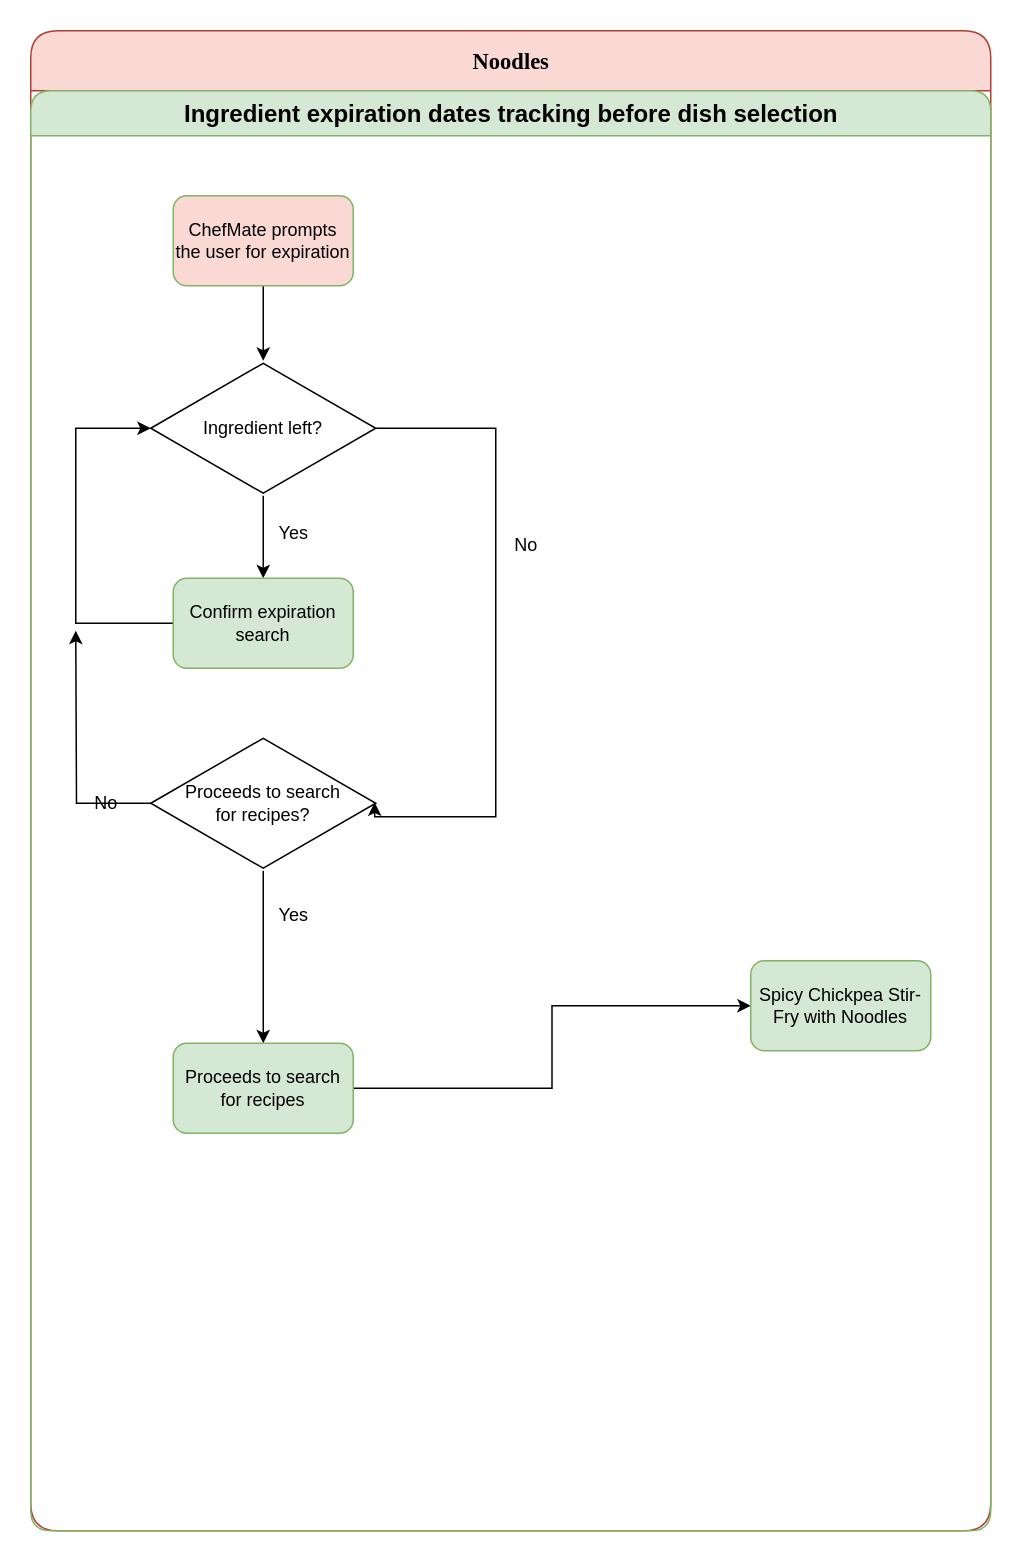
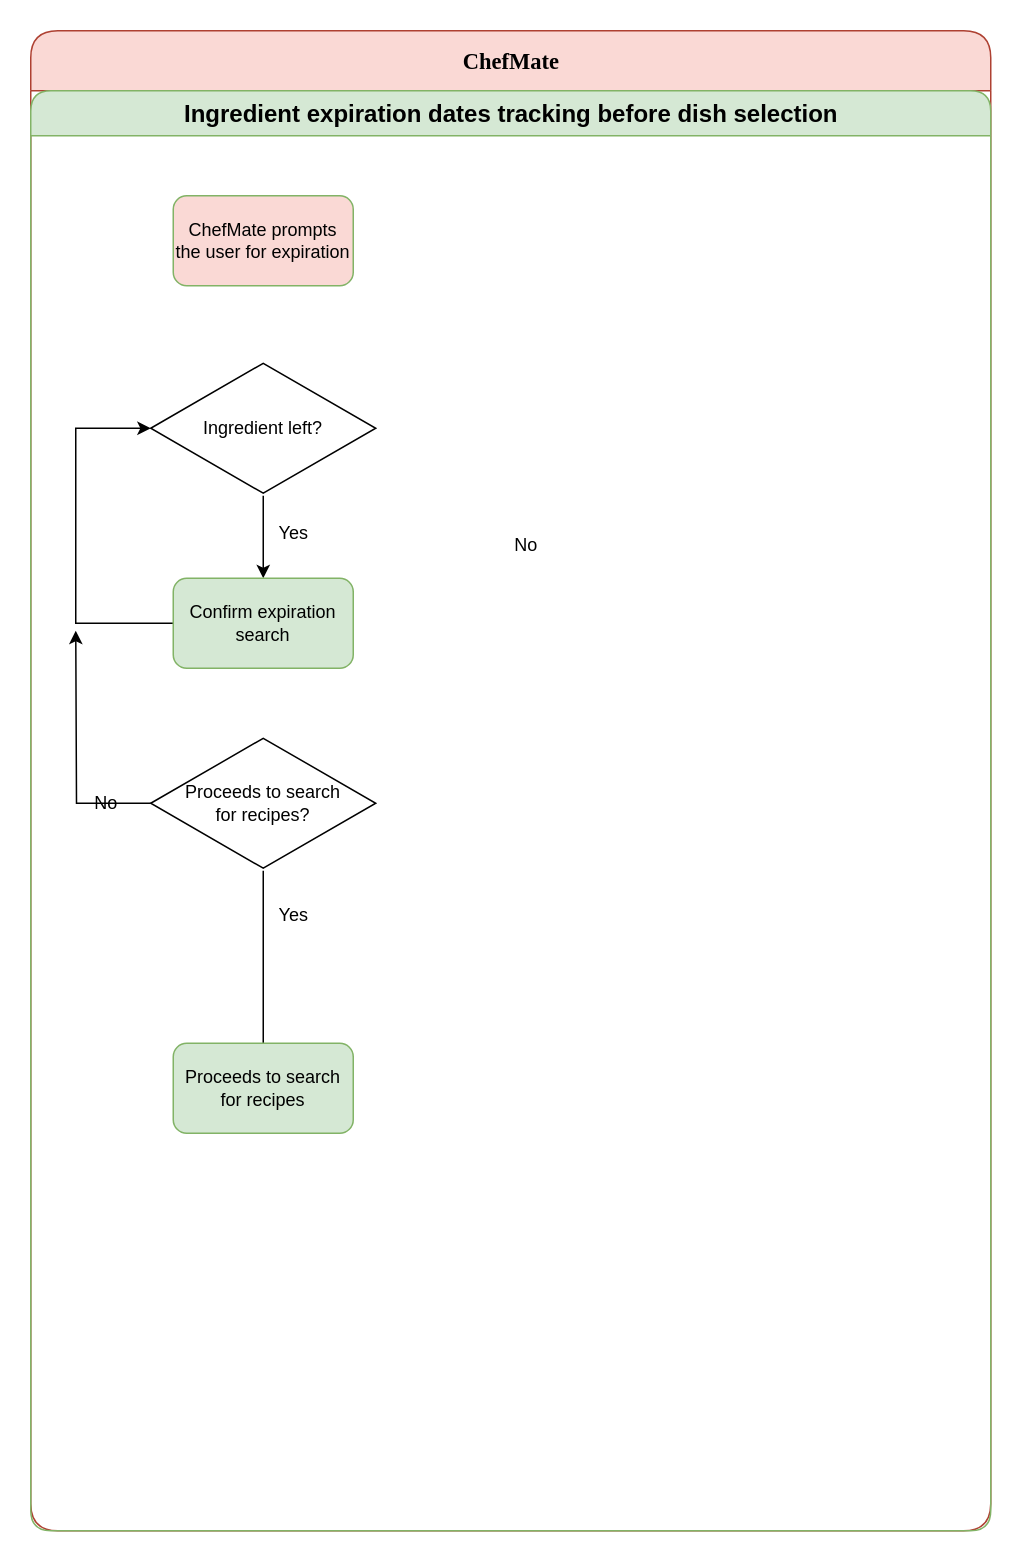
- <mxCell id="2" value="&lt;font style=&quot;font-size: 15px;&quot;&gt;Noodles&lt;/font&gt;" style="swimlane;html=1;childLayout=stackLayout;startSize=40;rounded=1;shadow=0;comic=0;labelBackgroundColor=none;strokeWidth=1;fontFamily=Verdana;fontSize=12;align=center;fillColor=#fad9d5;strokeColor=#ae4132;" parent="1" vertex="1"><mxGeometry x="20" y="20" width="640" height="1000" as="geometry" /></mxCell>
+ <mxCell id="2" value="&lt;font style=&quot;font-size: 15px;&quot;&gt;ChefMate&lt;/font&gt;" style="swimlane;html=1;childLayout=stackLayout;startSize=40;rounded=1;shadow=0;comic=0;labelBackgroundColor=none;strokeWidth=1;fontFamily=Verdana;fontSize=12;align=center;fillColor=#fad9d5;strokeColor=#ae4132;" parent="1" vertex="1"><mxGeometry x="20" y="20" width="640" height="1000" as="geometry" /></mxCell>
- <mxCell id="4" style="edgeStyle=orthogonalEdgeStyle;rounded=0;orthogonalLoop=1;jettySize=auto;html=1;" parent="3" source="9" target="10" edge="1"><mxGeometry relative="1" as="geometry" /></mxCell>
- <mxCell id="6" style="edgeStyle=orthogonalEdgeStyle;rounded=0;orthogonalLoop=1;jettySize=auto;html=1;entryX=0.995;entryY=0.494;entryDx=0;entryDy=0;entryPerimeter=0;" parent="3" source="10" target="16" edge="1"><mxGeometry relative="1" as="geometry"><mxPoint x="310.0" y="520" as="targetPoint" /><Array as="points"><mxPoint x="310" y="225" /><mxPoint x="310" y="484" /></Array></mxGeometry></mxCell>
- <mxCell id="17" value="Spicy Chickpea Stir-Fry with Noodles" style="whiteSpace=wrap;html=1;fillColor=#d5e8d4;strokeColor=#82b366;rounded=1;" parent="3" vertex="1"><mxGeometry x="480" y="580" width="120" height="60" as="geometry" /></mxCell>
- <mxCell id="8" style="edgeStyle=orthogonalEdgeStyle;rounded=0;orthogonalLoop=1;jettySize=auto;html=1;" parent="3" source="16" target="11" edge="1"><mxGeometry relative="1" as="geometry" /></mxCell>
+ <mxCell id="8" style="edgeStyle=orthogonalEdgeStyle;rounded=0;orthogonalLoop=1;jettySize=auto;html=1;endArrow=none;" parent="3" source="16" target="11" edge="1"><mxGeometry relative="1" as="geometry" /></mxCell>
- <mxCell id="7" style="edgeStyle=orthogonalEdgeStyle;rounded=0;orthogonalLoop=1;jettySize=auto;html=1;entryX=0;entryY=0.5;entryDx=0;entryDy=0;" parent="3" source="11" target="17" edge="1"><mxGeometry relative="1" as="geometry"><mxPoint x="270" y="610" as="targetPoint" /></mxGeometry></mxCell>
